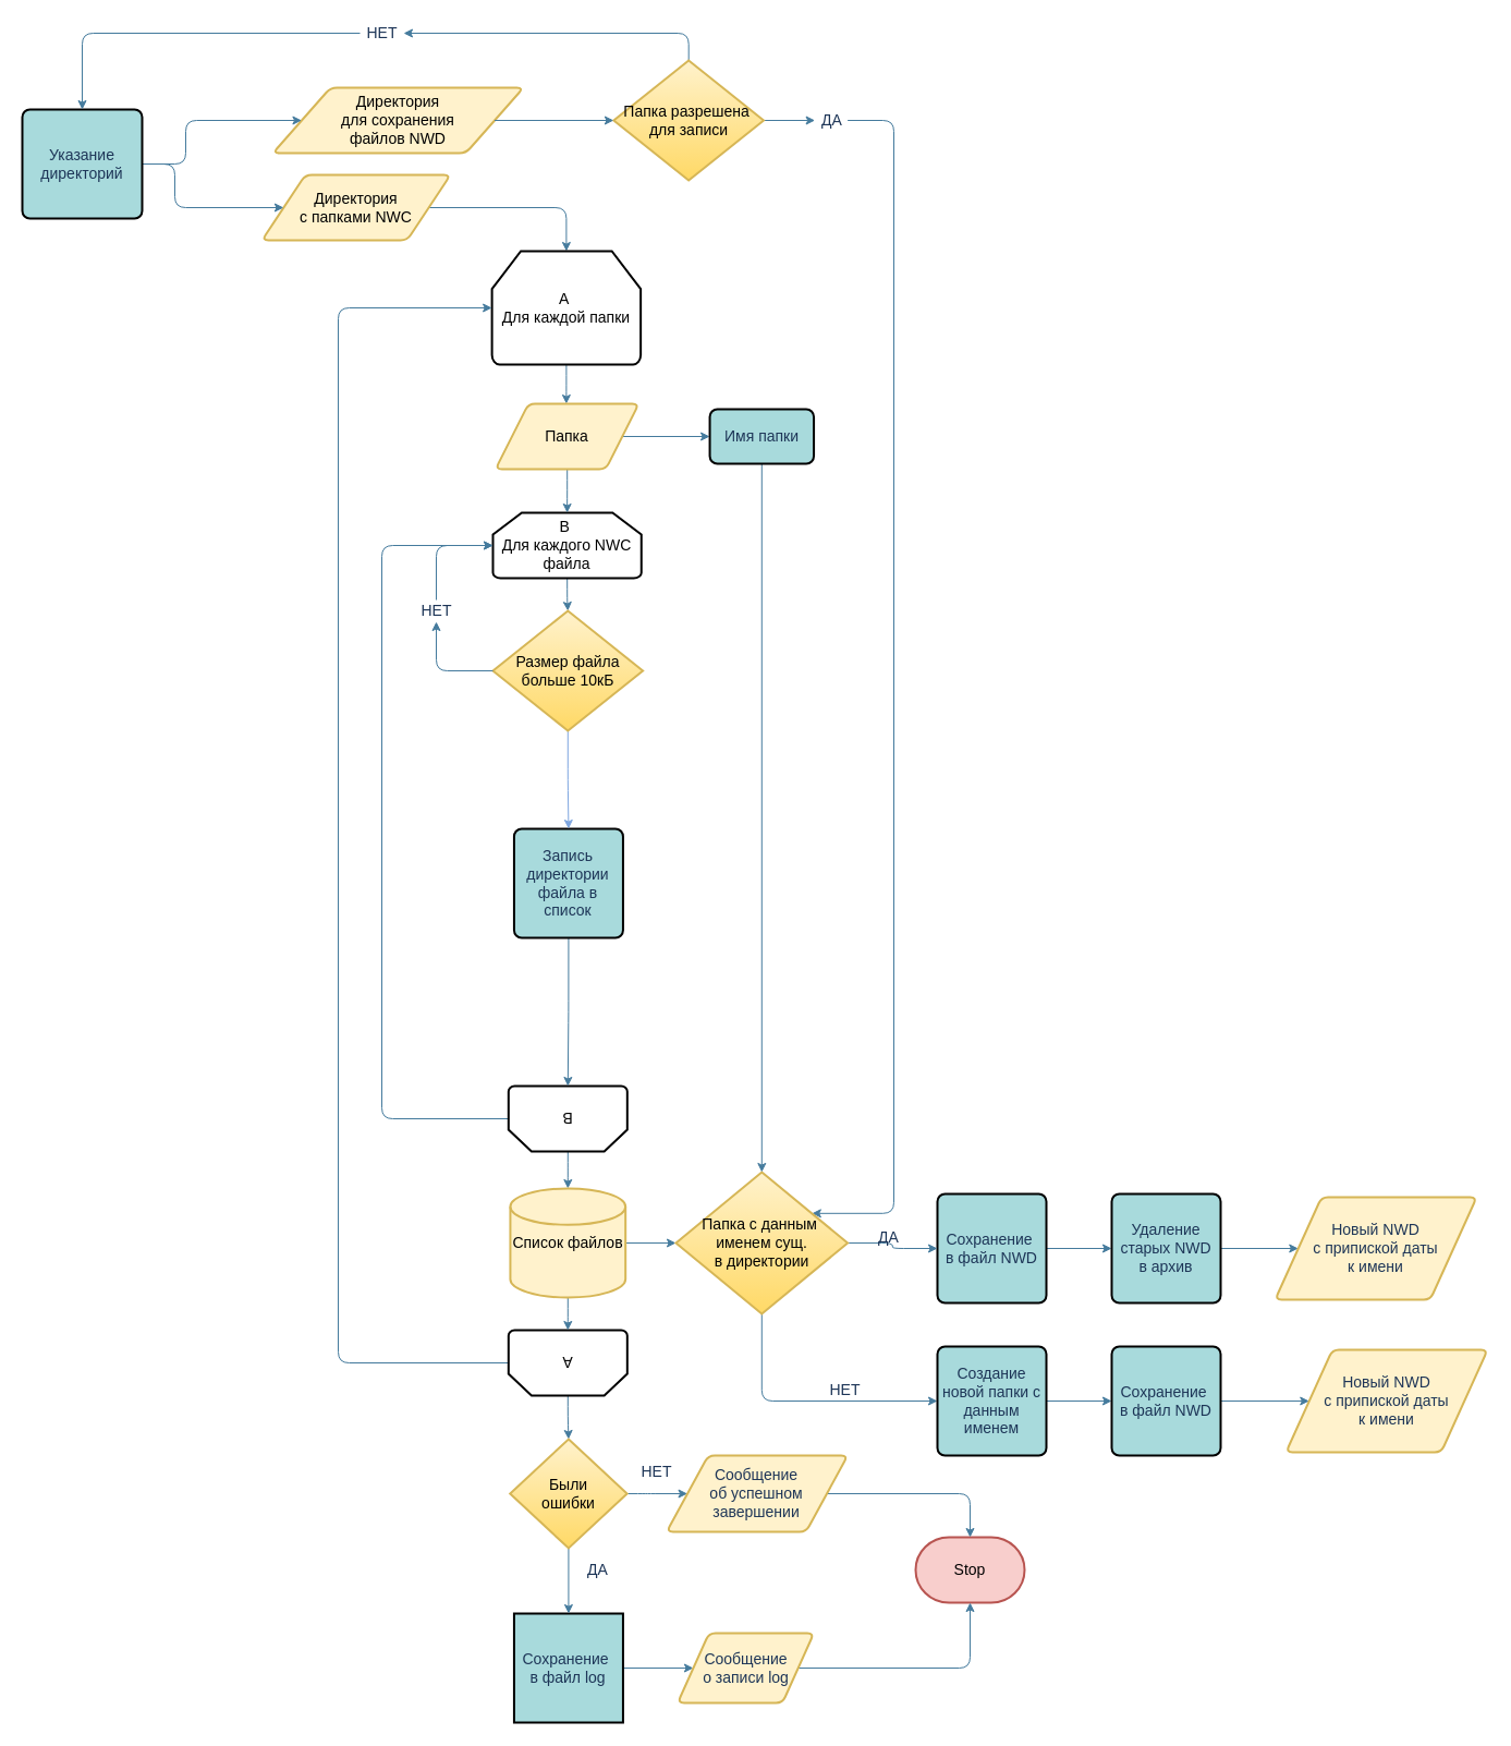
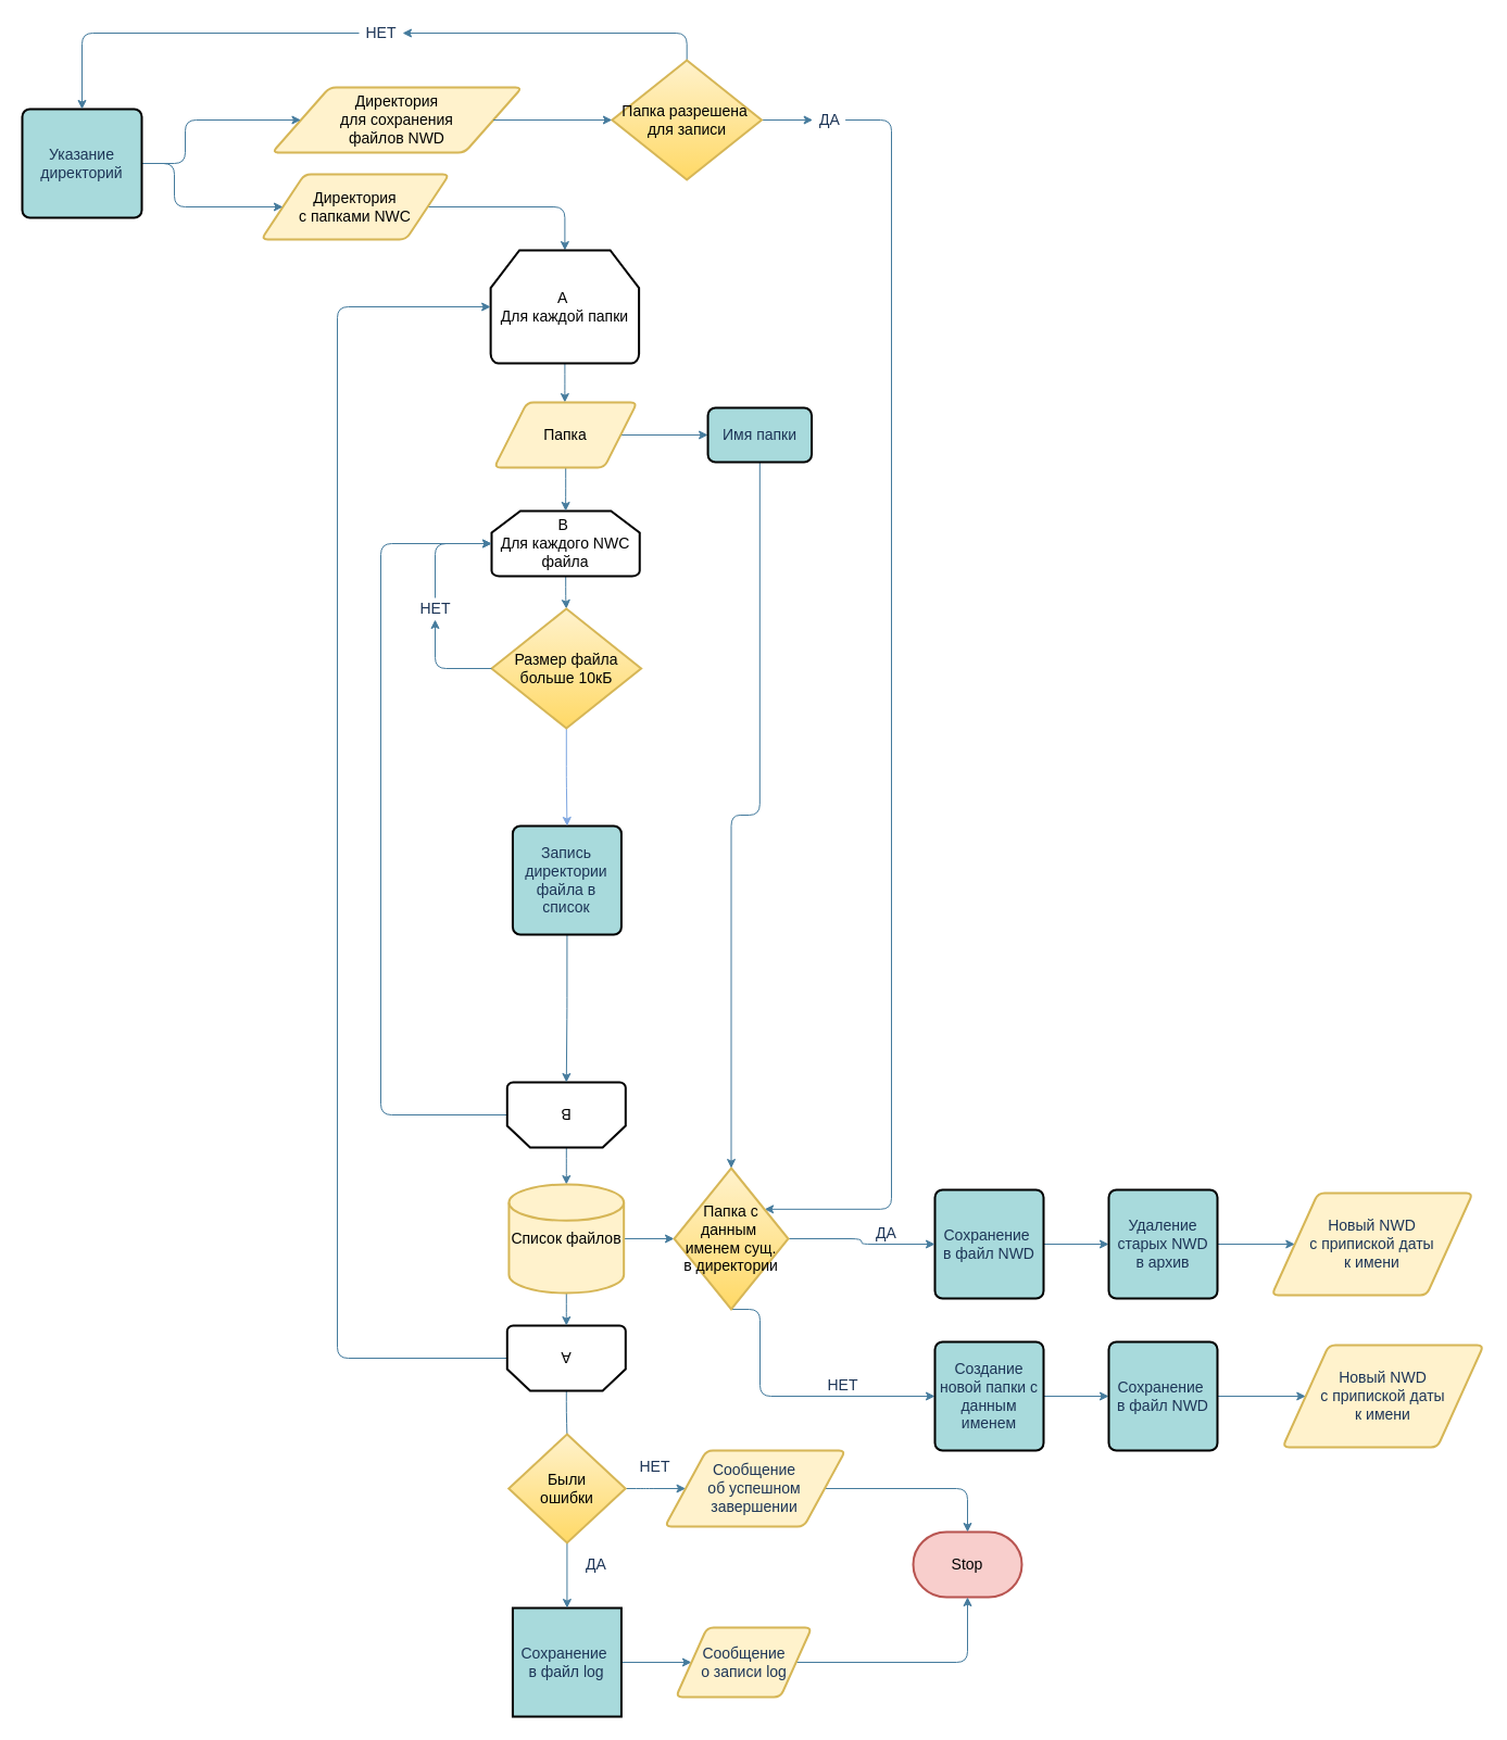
- <mxCell id="37" value="Папка с данным&amp;nbsp;&lt;br&gt;именем сущ.&lt;br&gt;в директории" style="strokeWidth=2;html=1;shape=mxgraph.flowchart.decision;whiteSpace=wrap;rounded=1;fillColor=#fff2cc;fontSize=14;strokeColor=#d6b656;gradientColor=#ffd966;" parent="1" vertex="1"><mxGeometry x="620" y="1075" width="157.62" height="130" as="geometry" /></mxCell>
+ <mxCell id="37" value="Папка с данным&amp;nbsp;&lt;br&gt;именем сущ.&lt;br&gt;в директории" style="strokeWidth=2;html=1;shape=mxgraph.flowchart.decision;whiteSpace=wrap;rounded=1;fillColor=#fff2cc;fontSize=14;strokeColor=#d6b656;gradientColor=#ffd966;" parent="1" vertex="1"><mxGeometry x="620" y="1075" width="105" height="130" as="geometry" /></mxCell>
- <mxCell id="18" style="edgeStyle=orthogonalEdgeStyle;rounded=1;orthogonalLoop=1;jettySize=auto;html=1;strokeColor=#457B9D;fillColor=#A8DADC;fontSize=14;fontColor=#1D3557;" parent="1" source="19" target="52" edge="1"><mxGeometry relative="1" as="geometry" /></mxCell>
+ <mxCell id="18" style="edgeStyle=orthogonalEdgeStyle;rounded=1;orthogonalLoop=1;jettySize=auto;html=1;strokeColor=#457B9D;fillColor=#A8DADC;fontSize=14;fontColor=#1D3557;endArrow=none;" parent="1" source="19" target="52" edge="1"><mxGeometry relative="1" as="geometry" /></mxCell>
